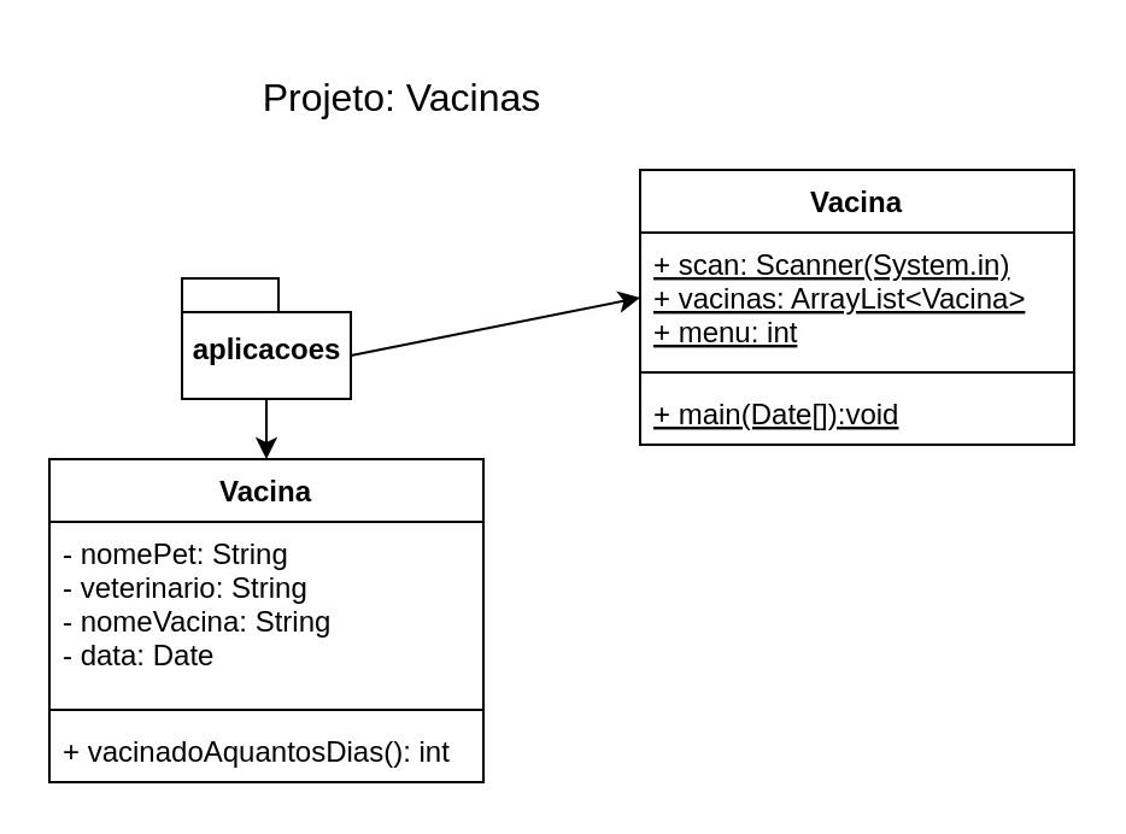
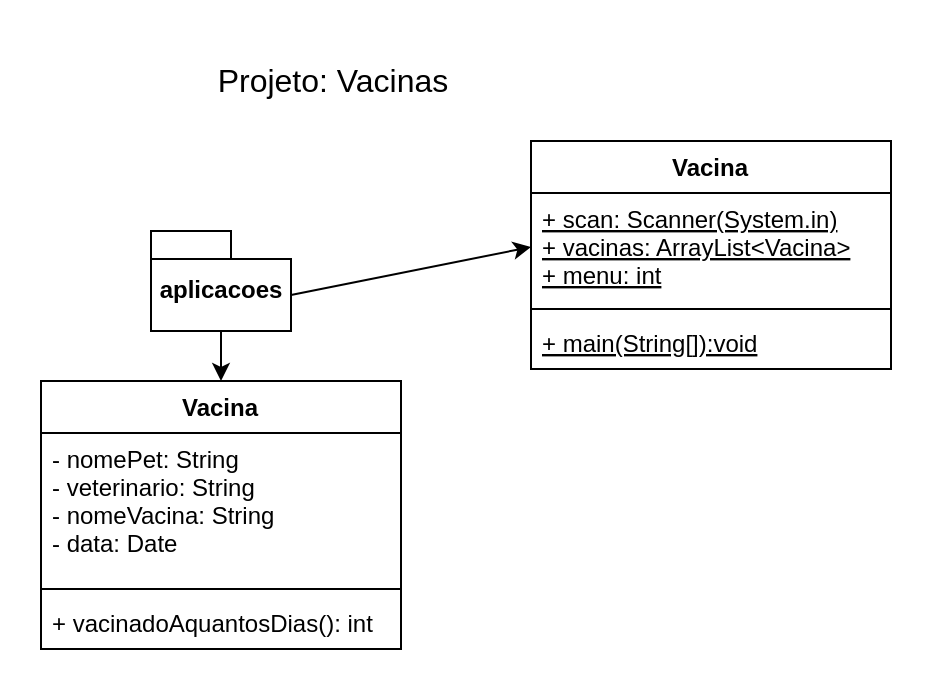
- <mxCell id="13" value="+ main(Date[]):void" style="text;strokeColor=none;fillColor=none;align=left;verticalAlign=top;spacingLeft=4;spacingRight=4;overflow=hidden;rotatable=0;points=[[0,0.5],[1,0.5]];portConstraint=eastwest;fontStyle=4" vertex="1" parent="10"><mxGeometry y="88" width="180" height="26" as="geometry" /></mxCell>
+ <mxCell id="13" value="+ main(String[]):void" style="text;strokeColor=none;fillColor=none;align=left;verticalAlign=top;spacingLeft=4;spacingRight=4;overflow=hidden;rotatable=0;points=[[0,0.5],[1,0.5]];portConstraint=eastwest;fontStyle=4" vertex="1" parent="10"><mxGeometry y="88" width="180" height="26" as="geometry" /></mxCell>
